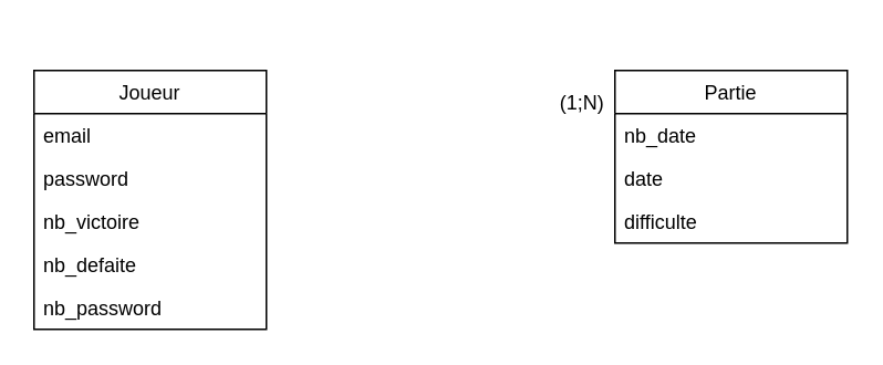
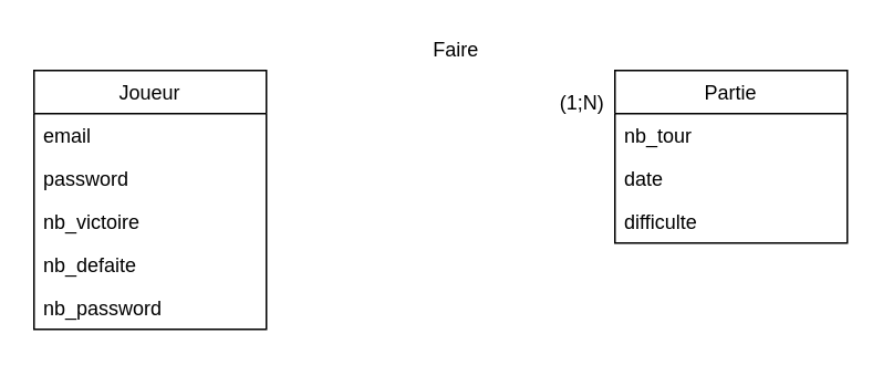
+ <mxCell id="12" value="Faire" style="text;html=1;align=center;verticalAlign=middle;resizable=0;points=[];;autosize=1;" vertex="1" parent="1"><mxGeometry x="254" y="20" width="40" height="20" as="geometry" /></mxCell>
- <mxCell id="9" value="nb_date" style="text;strokeColor=none;fillColor=none;align=left;verticalAlign=top;spacingLeft=4;spacingRight=4;overflow=hidden;rotatable=0;points=[[0,0.5],[1,0.5]];portConstraint=eastwest;" vertex="1" parent="8"><mxGeometry y="26" width="140" height="26" as="geometry" /></mxCell>
+ <mxCell id="9" value="nb_tour" style="text;strokeColor=none;fillColor=none;align=left;verticalAlign=top;spacingLeft=4;spacingRight=4;overflow=hidden;rotatable=0;points=[[0,0.5],[1,0.5]];portConstraint=eastwest;" vertex="1" parent="8"><mxGeometry y="26" width="140" height="26" as="geometry" /></mxCell>
